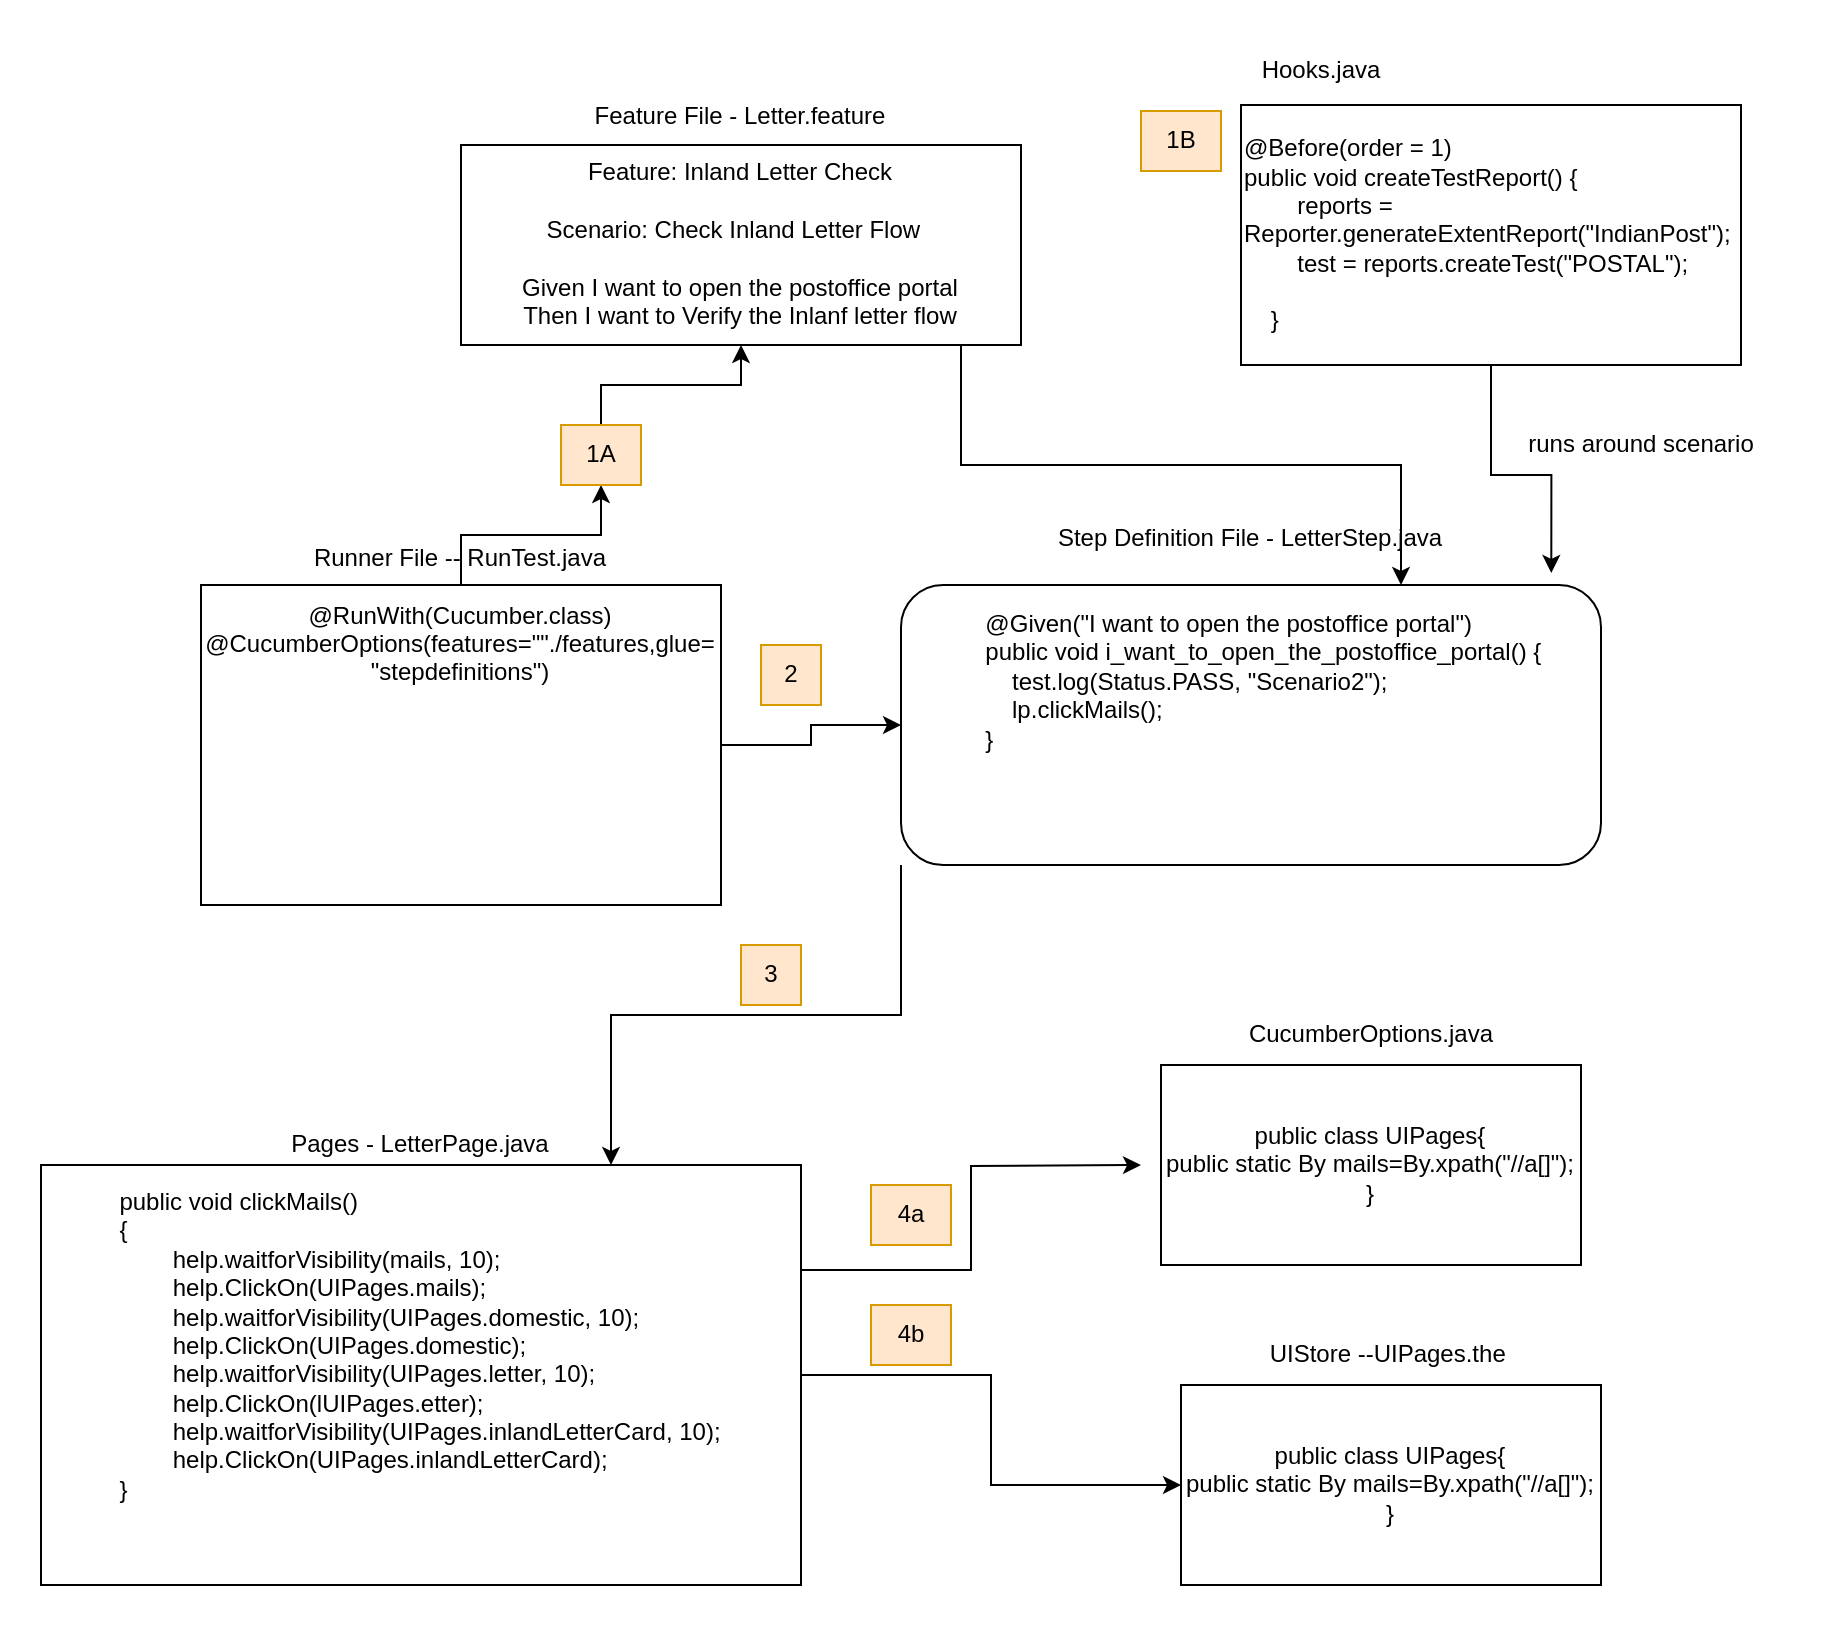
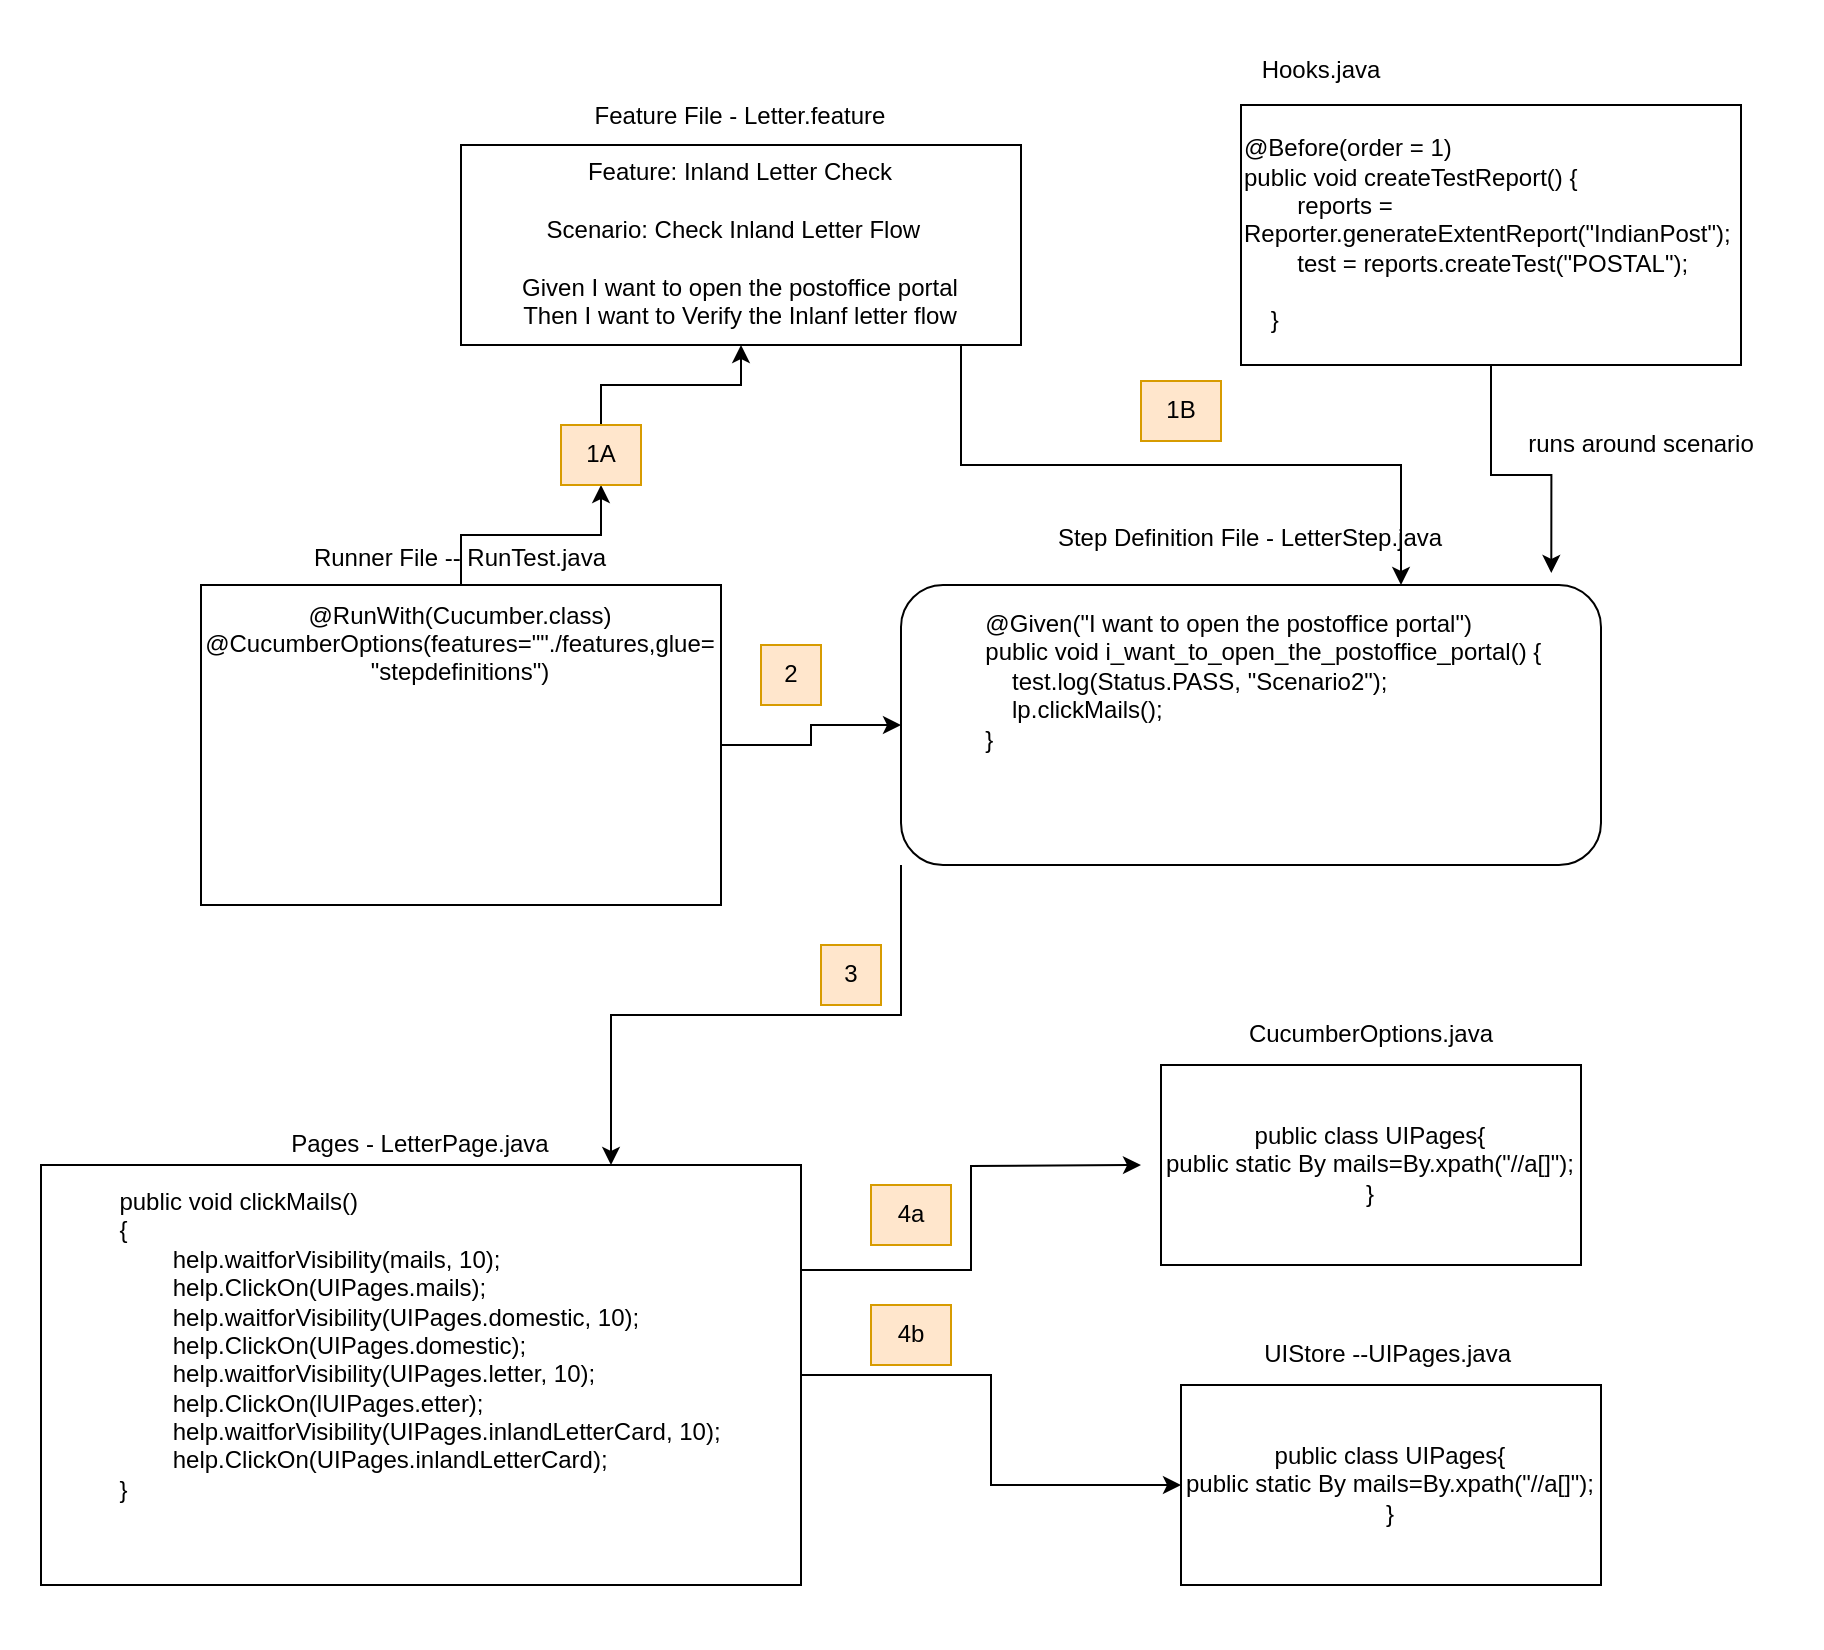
- <mxCell id="11" value="1B" style="text;html=1;align=center;verticalAlign=middle;resizable=0;points=[];autosize=1;strokeColor=#d79b00;fillColor=#ffe6cc;" vertex="1" parent="1"><mxGeometry x="570" y="55" width="40" height="30" as="geometry" /></mxCell>
+ <mxCell id="11" value="1B" style="text;html=1;align=center;verticalAlign=middle;resizable=0;points=[];autosize=1;strokeColor=#d79b00;fillColor=#ffe6cc;" vertex="1" parent="1"><mxGeometry x="570" y="190" width="40" height="30" as="geometry" /></mxCell>
- <mxCell id="18" value="3" style="text;html=1;align=center;verticalAlign=middle;resizable=0;points=[];autosize=1;strokeColor=#d79b00;fillColor=#ffe6cc;" vertex="1" parent="1"><mxGeometry x="370" y="472" width="30" height="30" as="geometry" /></mxCell>
+ <mxCell id="18" value="3" style="text;html=1;align=center;verticalAlign=middle;resizable=0;points=[];autosize=1;strokeColor=#d79b00;fillColor=#ffe6cc;" vertex="1" parent="1"><mxGeometry x="410" y="472" width="30" height="30" as="geometry" /></mxCell>
- <mxCell id="16" value="UIStore --UIPages.the&amp;nbsp;" style="text;html=1;align=center;verticalAlign=middle;resizable=0;points=[];autosize=1;strokeColor=none;fillColor=none;" vertex="1" parent="1"><mxGeometry x="620" y="662" width="150" height="30" as="geometry" /></mxCell>
+ <mxCell id="16" value="UIStore --UIPages.java&amp;nbsp;" style="text;html=1;align=center;verticalAlign=middle;resizable=0;points=[];autosize=1;strokeColor=none;fillColor=none;" vertex="1" parent="1"><mxGeometry x="620" y="662" width="150" height="30" as="geometry" /></mxCell>
